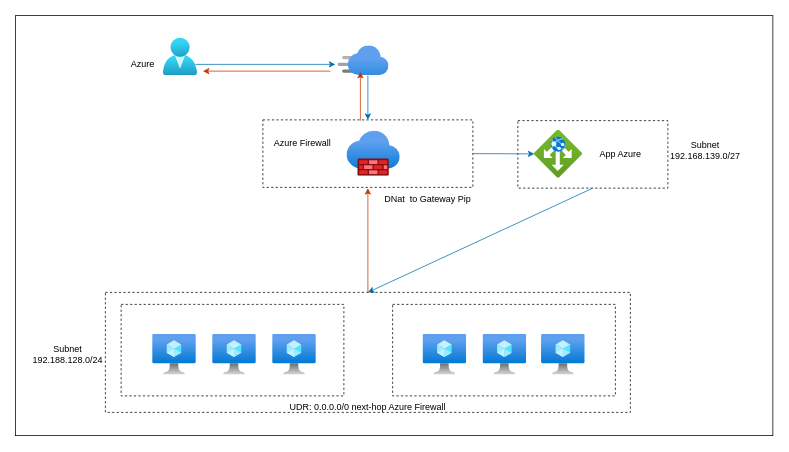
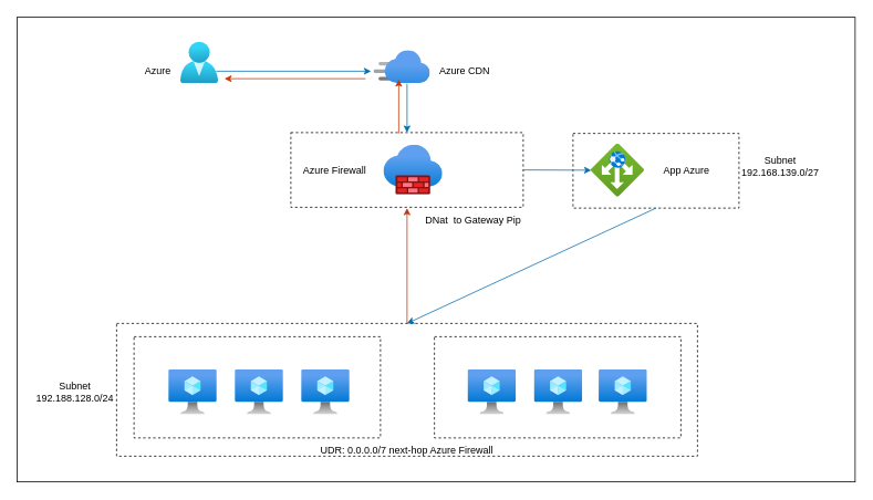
+ <mxCell id="26" value="&amp;nbsp;Azure CDN" style="text;strokeColor=none;align=center;fillColor=none;html=1;verticalAlign=middle;whiteSpace=wrap;rounded=0;" vertex="1" parent="24"><mxGeometry x="68" y="10" width="80" height="30" as="geometry" /></mxCell>
- <mxCell id="20" value="Azure Firewall" style="text;strokeColor=none;align=center;fillColor=none;html=1;verticalAlign=middle;whiteSpace=wrap;rounded=0;" vertex="1" parent="1"><mxGeometry x="362.89" y="175" width="80" height="30" as="geometry" /></mxCell>
+ <mxCell id="20" value="Azure Firewall" style="text;strokeColor=none;align=center;fillColor=none;html=1;verticalAlign=middle;whiteSpace=wrap;rounded=0;" vertex="1" parent="1"><mxGeometry x="362.89" y="190" width="80" height="30" as="geometry" /></mxCell>
- <mxCell id="35" value="UDR: 0.0.0.0/0 next-hop Azure Firewall" style="text;strokeColor=none;align=center;fillColor=none;html=1;verticalAlign=middle;whiteSpace=wrap;rounded=0;" vertex="1" parent="1"><mxGeometry x="375" y="527" width="230" height="30" as="geometry" /></mxCell>
+ <mxCell id="35" value="UDR: 0.0.0.0/7 next-hop Azure Firewall" style="text;strokeColor=none;align=center;fillColor=none;html=1;verticalAlign=middle;whiteSpace=wrap;rounded=0;" vertex="1" parent="1"><mxGeometry x="375" y="527" width="230" height="30" as="geometry" /></mxCell>
